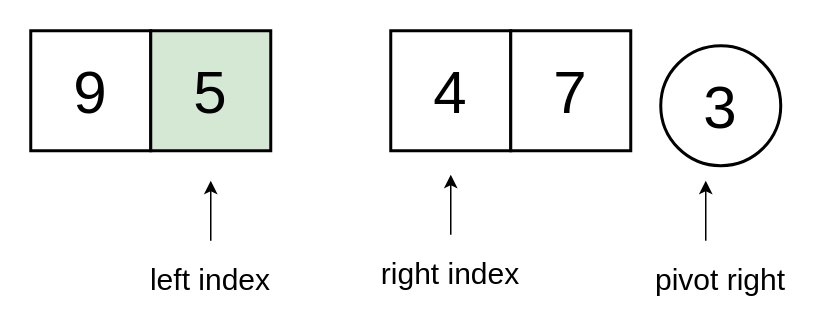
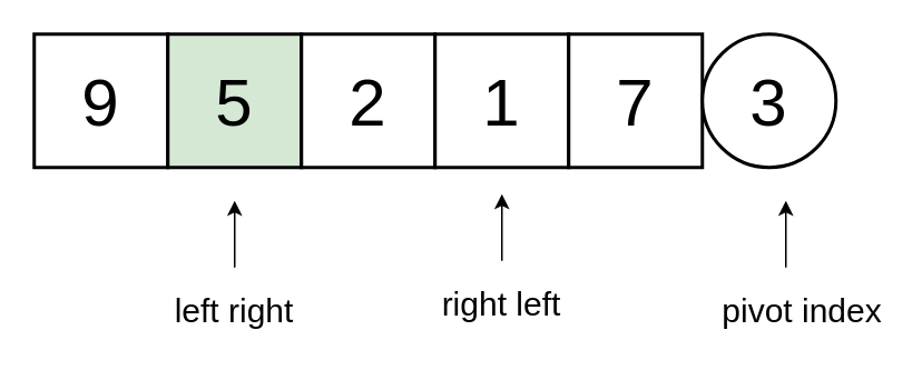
+ <mxCell id="4" value="&lt;font style=&quot;font-size: 40px;&quot;&gt;2&lt;/font&gt;" style="whiteSpace=wrap;html=1;aspect=fixed;strokeWidth=2;" vertex="1" parent="1"><mxGeometry x="180" y="20" width="80" height="80" as="geometry" /></mxCell>
- <mxCell id="5" value="&lt;font style=&quot;font-size: 40px;&quot;&gt;4&lt;/font&gt;" style="whiteSpace=wrap;html=1;aspect=fixed;strokeWidth=2;" vertex="1" parent="1"><mxGeometry x="260" y="20" width="80" height="80" as="geometry" /></mxCell>
+ <mxCell id="5" value="&lt;font style=&quot;font-size: 40px;&quot;&gt;1&lt;/font&gt;" style="whiteSpace=wrap;html=1;aspect=fixed;strokeWidth=2;" vertex="1" parent="1"><mxGeometry x="260" y="20" width="80" height="80" as="geometry" /></mxCell>
- <mxCell id="7" value="&lt;font style=&quot;font-size: 40px;&quot;&gt;3&lt;/font&gt;" style="ellipse;whiteSpace=wrap;html=1;strokeWidth=2;" vertex="1" parent="1"><mxGeometry x="440" y="30" width="80" height="80" as="geometry" /></mxCell>
+ <mxCell id="7" value="&lt;font style=&quot;font-size: 40px;&quot;&gt;3&lt;/font&gt;" style="ellipse;whiteSpace=wrap;html=1;strokeWidth=2;" vertex="1" parent="1"><mxGeometry x="420" y="20" width="80" height="80" as="geometry" /></mxCell>
- <mxCell id="11" value="&lt;font style=&quot;font-size: 20px;&quot;&gt;right index&lt;/font&gt;" style="text;html=1;strokeColor=none;fillColor=none;align=center;verticalAlign=middle;whiteSpace=wrap;rounded=0;" vertex="1" parent="1"><mxGeometry x="250" y="166" width="100" height="30" as="geometry" /></mxCell>
+ <mxCell id="11" value="&lt;font style=&quot;font-size: 20px;&quot;&gt;right left&lt;/font&gt;" style="text;html=1;strokeColor=none;fillColor=none;align=center;verticalAlign=middle;whiteSpace=wrap;rounded=0;" vertex="1" parent="1"><mxGeometry x="250" y="166" width="100" height="30" as="geometry" /></mxCell>
- <mxCell id="9" value="&lt;font style=&quot;font-size: 20px;&quot;&gt;left index&lt;/font&gt;" style="text;html=1;strokeColor=none;fillColor=none;align=center;verticalAlign=middle;whiteSpace=wrap;rounded=0;strokeWidth=0;" vertex="1" parent="1"><mxGeometry x="90" y="170" width="100" height="30" as="geometry" /></mxCell>
+ <mxCell id="9" value="&lt;font style=&quot;font-size: 20px;&quot;&gt;left right&lt;/font&gt;" style="text;html=1;strokeColor=none;fillColor=none;align=center;verticalAlign=middle;whiteSpace=wrap;rounded=0;strokeWidth=0;" vertex="1" parent="1"><mxGeometry x="90" y="170" width="100" height="30" as="geometry" /></mxCell>
- <mxCell id="13" value="&lt;font style=&quot;font-size: 20px;&quot;&gt;pivot right&lt;/font&gt;" style="text;html=1;strokeColor=none;fillColor=none;align=center;verticalAlign=middle;whiteSpace=wrap;rounded=0;" vertex="1" parent="1"><mxGeometry x="430" y="170" width="100" height="30" as="geometry" /></mxCell>
+ <mxCell id="13" value="&lt;font style=&quot;font-size: 20px;&quot;&gt;pivot index&lt;/font&gt;" style="text;html=1;strokeColor=none;fillColor=none;align=center;verticalAlign=middle;whiteSpace=wrap;rounded=0;" vertex="1" parent="1"><mxGeometry x="430" y="170" width="100" height="30" as="geometry" /></mxCell>
